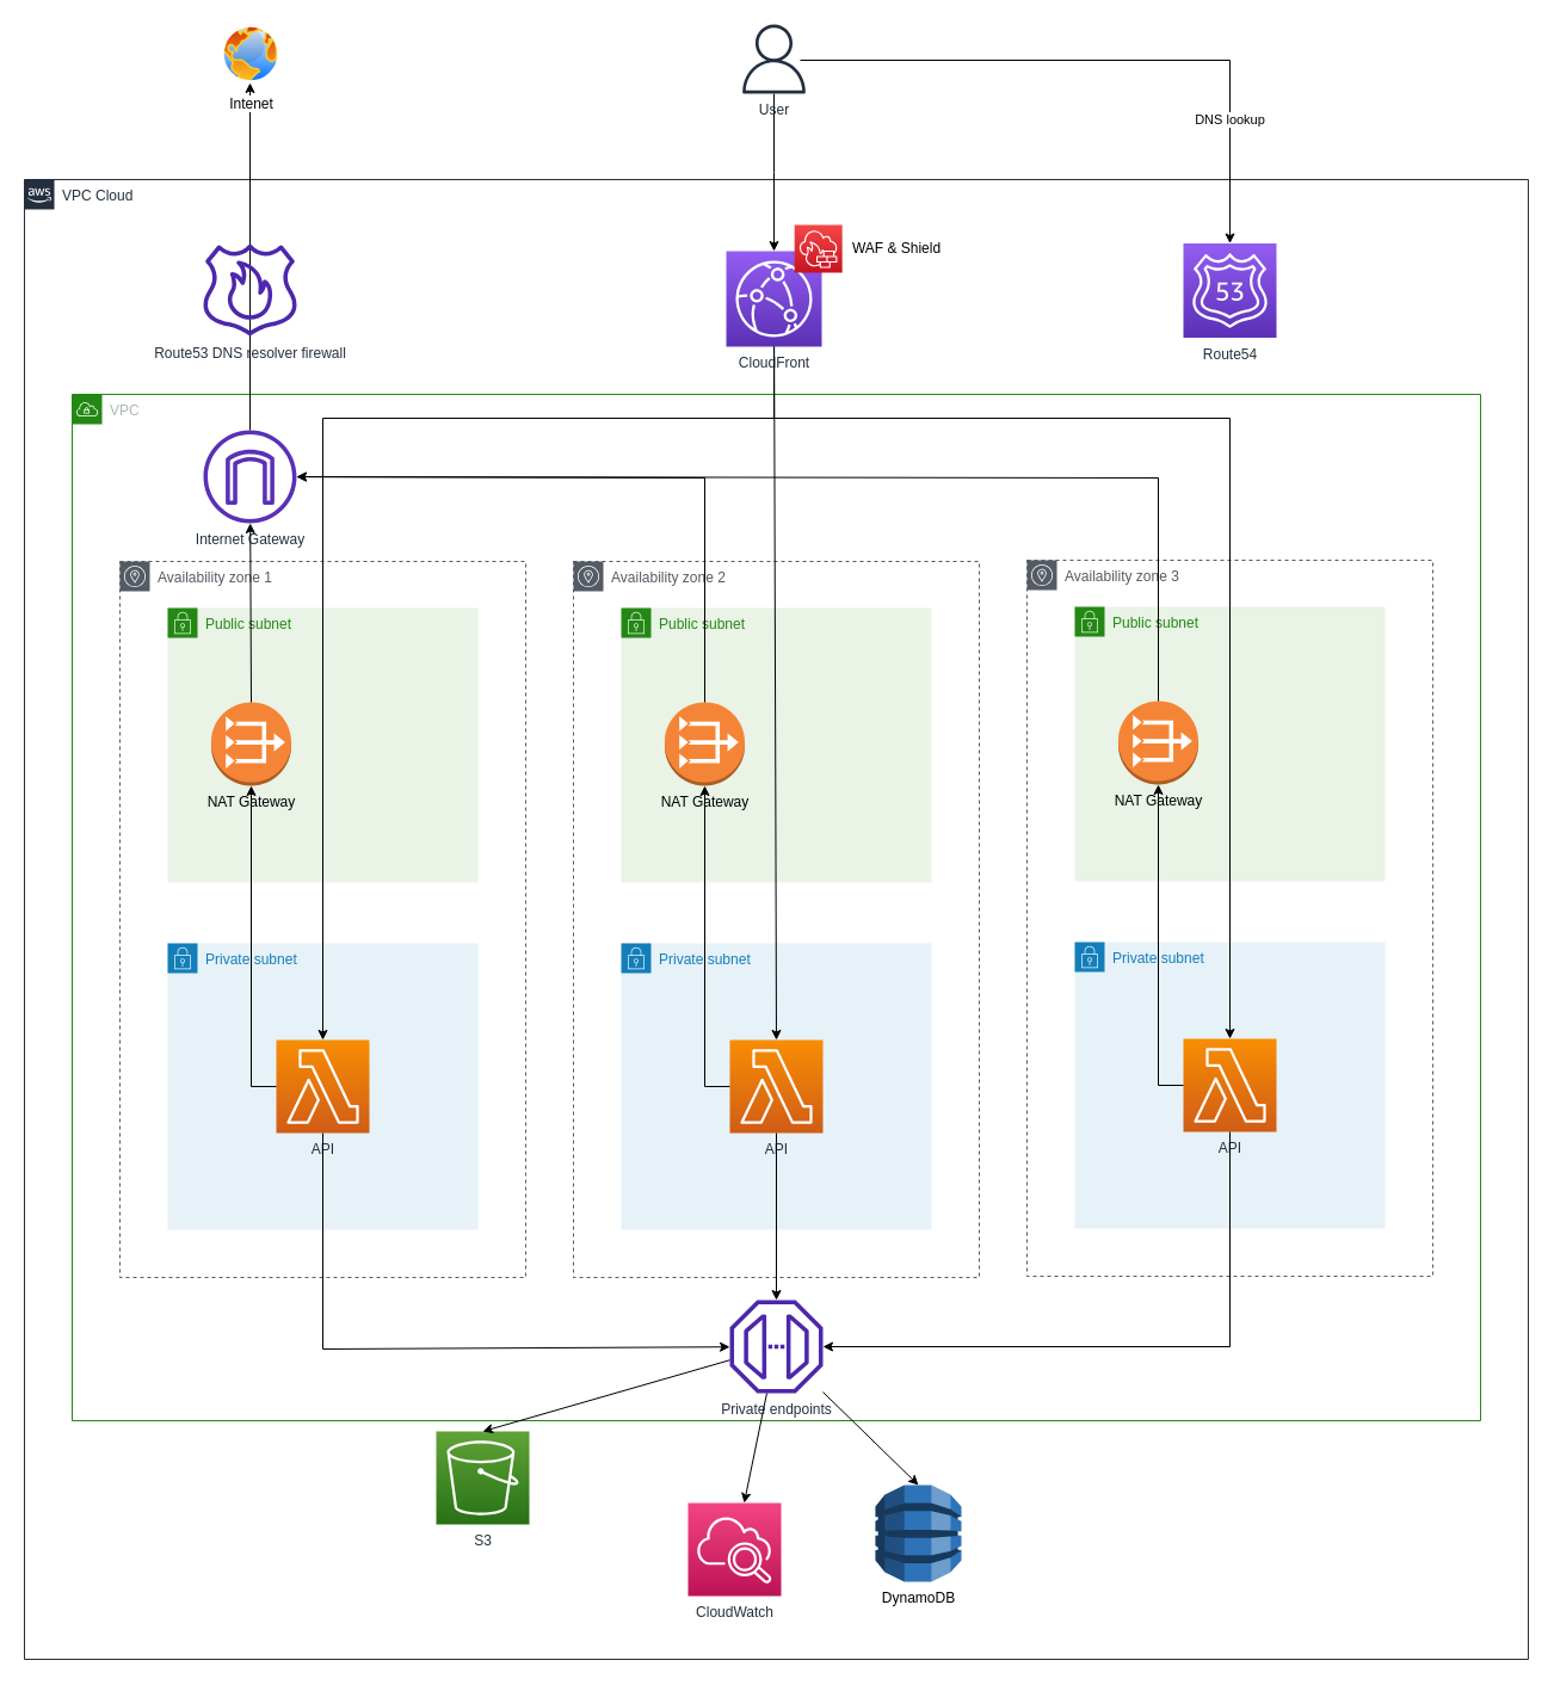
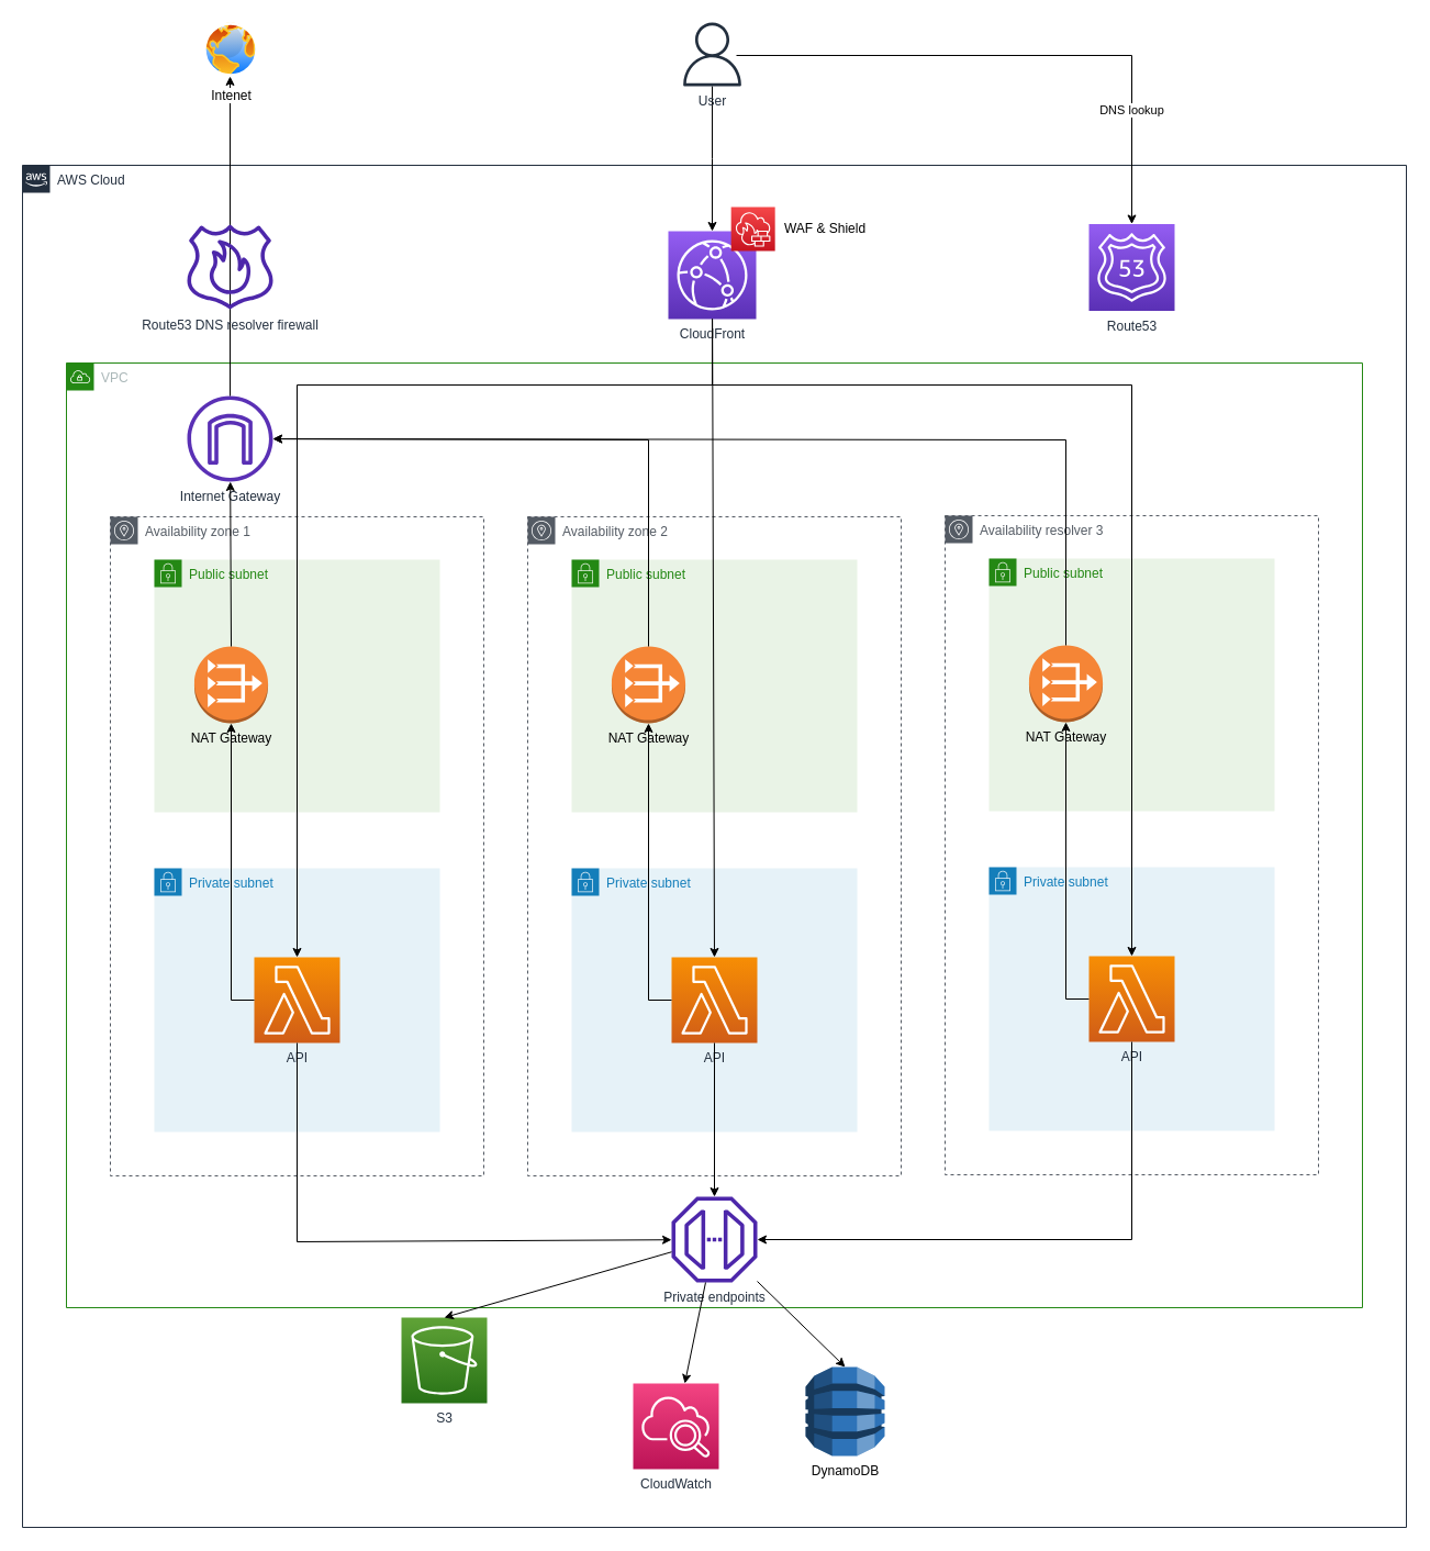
- <mxCell id="2" value="VPC Cloud" style="points=[[0,0],[0.25,0],[0.5,0],[0.75,0],[1,0],[1,0.25],[1,0.5],[1,0.75],[1,1],[0.75,1],[0.5,1],[0.25,1],[0,1],[0,0.75],[0,0.5],[0,0.25]];outlineConnect=0;gradientColor=none;html=1;whiteSpace=wrap;fontSize=12;fontStyle=0;shape=mxgraph.aws4.group;grIcon=mxgraph.aws4.group_aws_cloud_alt;strokeColor=#232F3E;fillColor=none;verticalAlign=top;align=left;spacingLeft=30;fontColor=#232F3E;dashed=0;" vertex="1" parent="1"><mxGeometry x="20" y="150" width="1260" height="1240" as="geometry" /></mxCell>
+ <mxCell id="2" value="AWS Cloud" style="points=[[0,0],[0.25,0],[0.5,0],[0.75,0],[1,0],[1,0.25],[1,0.5],[1,0.75],[1,1],[0.75,1],[0.5,1],[0.25,1],[0,1],[0,0.75],[0,0.5],[0,0.25]];outlineConnect=0;gradientColor=none;html=1;whiteSpace=wrap;fontSize=12;fontStyle=0;shape=mxgraph.aws4.group;grIcon=mxgraph.aws4.group_aws_cloud_alt;strokeColor=#232F3E;fillColor=none;verticalAlign=top;align=left;spacingLeft=30;fontColor=#232F3E;dashed=0;" vertex="1" parent="1"><mxGeometry x="20" y="150" width="1260" height="1240" as="geometry" /></mxCell>
- <mxCell id="12" value="Route54" style="points=[[0,0,0],[0.25,0,0],[0.5,0,0],[0.75,0,0],[1,0,0],[0,1,0],[0.25,1,0],[0.5,1,0],[0.75,1,0],[1,1,0],[0,0.25,0],[0,0.5,0],[0,0.75,0],[1,0.25,0],[1,0.5,0],[1,0.75,0]];outlineConnect=0;fontColor=#232F3E;gradientColor=#945DF2;gradientDirection=north;fillColor=#5A30B5;strokeColor=#ffffff;dashed=0;verticalLabelPosition=bottom;verticalAlign=top;align=center;html=1;fontSize=12;fontStyle=0;aspect=fixed;shape=mxgraph.aws4.resourceIcon;resIcon=mxgraph.aws4.route_53;" vertex="1" parent="1"><mxGeometry x="991" y="203.5" width="78" height="79" as="geometry" /></mxCell>
+ <mxCell id="12" value="Route53" style="points=[[0,0,0],[0.25,0,0],[0.5,0,0],[0.75,0,0],[1,0,0],[0,1,0],[0.25,1,0],[0.5,1,0],[0.75,1,0],[1,1,0],[0,0.25,0],[0,0.5,0],[0,0.75,0],[1,0.25,0],[1,0.5,0],[1,0.75,0]];outlineConnect=0;fontColor=#232F3E;gradientColor=#945DF2;gradientDirection=north;fillColor=#5A30B5;strokeColor=#ffffff;dashed=0;verticalLabelPosition=bottom;verticalAlign=top;align=center;html=1;fontSize=12;fontStyle=0;aspect=fixed;shape=mxgraph.aws4.resourceIcon;resIcon=mxgraph.aws4.route_53;" vertex="1" parent="1"><mxGeometry x="991" y="203.5" width="78" height="79" as="geometry" /></mxCell>
- <mxCell id="38" value="Availability zone 3" style="outlineConnect=0;gradientColor=none;html=1;whiteSpace=wrap;fontSize=12;fontStyle=0;shape=mxgraph.aws4.group;grIcon=mxgraph.aws4.group_availability_zone;strokeColor=#545B64;fillColor=none;verticalAlign=top;align=left;spacingLeft=30;fontColor=#545B64;dashed=1;" vertex="1" parent="1"><mxGeometry x="860" y="469" width="340" height="600" as="geometry" /></mxCell>
+ <mxCell id="38" value="Availability resolver 3" style="outlineConnect=0;gradientColor=none;html=1;whiteSpace=wrap;fontSize=12;fontStyle=0;shape=mxgraph.aws4.group;grIcon=mxgraph.aws4.group_availability_zone;strokeColor=#545B64;fillColor=none;verticalAlign=top;align=left;spacingLeft=30;fontColor=#545B64;dashed=1;" vertex="1" parent="1"><mxGeometry x="860" y="469" width="340" height="600" as="geometry" /></mxCell>
